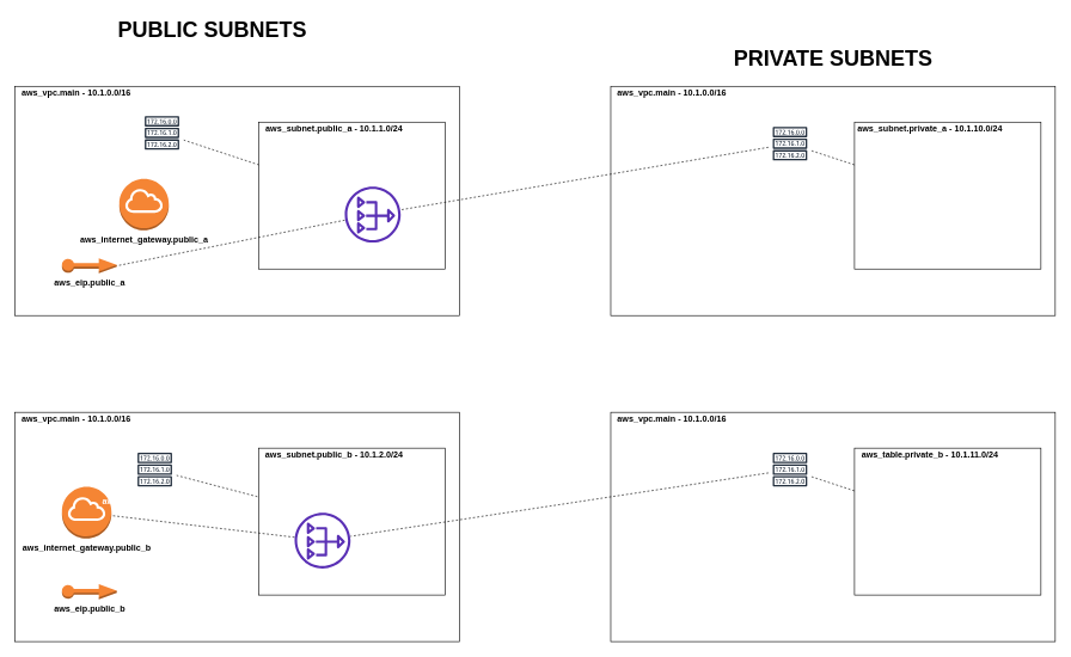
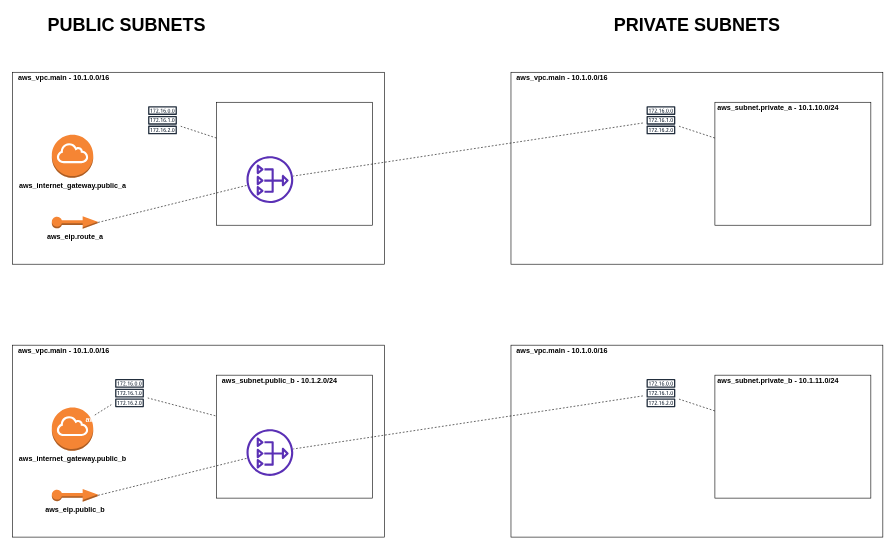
- <mxCell id="30" value="&lt;b style=&quot;font-size: 30px&quot;&gt;PUBLIC SUBNETS&lt;/b&gt;" style="text;html=1;align=center;verticalAlign=middle;resizable=0;points=[];autosize=1;fontSize=30;" vertex="1" parent="1"><mxGeometry x="155" y="20" width="280" height="40" as="geometry" /></mxCell>
+ <mxCell id="30" value="&lt;b style=&quot;font-size: 30px&quot;&gt;PUBLIC SUBNETS&lt;/b&gt;" style="text;html=1;align=center;verticalAlign=middle;resizable=0;points=[];autosize=1;fontSize=30;" vertex="1" parent="1"><mxGeometry x="70" y="20" width="280" height="40" as="geometry" /></mxCell>
- <mxCell id="31" value="&lt;b style=&quot;font-size: 30px&quot;&gt;PRIVATE SUBNETS&lt;/b&gt;" style="text;html=1;align=center;verticalAlign=middle;resizable=0;points=[];autosize=1;fontSize=30;" vertex="1" parent="1"><mxGeometry x="1016" y="60" width="290" height="40" as="geometry" /></mxCell>
+ <mxCell id="31" value="&lt;b style=&quot;font-size: 30px&quot;&gt;PRIVATE SUBNETS&lt;/b&gt;" style="text;html=1;align=center;verticalAlign=middle;resizable=0;points=[];autosize=1;fontSize=30;" vertex="1" parent="1"><mxGeometry x="1016" y="20" width="290" height="40" as="geometry" /></mxCell>
- <mxCell id="10" value="aws_subnet.public_a - 10.1.1.0/24" style="text;html=1;align=center;verticalAlign=middle;resizable=0;points=[];autosize=1;fontStyle=1" parent="1" vertex="1"><mxGeometry x="360" y="170" width="210" height="20" as="geometry" /></mxCell>
- <mxCell id="9" value="&lt;font color=&quot;#ffffff&quot;&gt;&lt;b&gt;aws_route_table.public_a&lt;/b&gt;&lt;/font&gt;" style="outlineConnect=0;fontColor=#232F3E;gradientColor=none;strokeColor=#232F3E;fillColor=#ffffff;dashed=0;verticalLabelPosition=bottom;verticalAlign=top;align=center;html=1;fontSize=12;fontStyle=0;aspect=fixed;shape=mxgraph.aws4.resourceIcon;resIcon=mxgraph.aws4.route_table;" parent="1" vertex="1"><mxGeometry x="195" y="155" width="60" height="60" as="geometry" /></mxCell>
+ <mxCell id="9" value="&lt;font color=&quot;#ffffff&quot;&gt;&lt;b&gt;aws_route_table.public_a&lt;/b&gt;&lt;/font&gt;" style="outlineConnect=0;fontColor=#232F3E;gradientColor=none;strokeColor=#232F3E;fillColor=#ffffff;dashed=0;verticalLabelPosition=bottom;verticalAlign=top;align=center;html=1;fontSize=12;fontStyle=0;aspect=fixed;shape=mxgraph.aws4.resourceIcon;resIcon=mxgraph.aws4.route_table;" parent="1" vertex="1"><mxGeometry x="240" y="170" width="60" height="60" as="geometry" /></mxCell>
- <mxCell id="4" value="&lt;b&gt;aws_internet_gateway.public_a&lt;/b&gt;" style="outlineConnect=0;dashed=0;verticalLabelPosition=bottom;verticalAlign=top;align=center;html=1;shape=mxgraph.aws3.internet_gateway;fillColor=#F58534;gradientColor=none;" parent="1" vertex="1"><mxGeometry x="165.5" y="249" width="69" height="72" as="geometry" /></mxCell>
+ <mxCell id="4" value="&lt;b&gt;aws_internet_gateway.public_a&lt;/b&gt;" style="outlineConnect=0;dashed=0;verticalLabelPosition=bottom;verticalAlign=top;align=center;html=1;shape=mxgraph.aws3.internet_gateway;fillColor=#F58534;gradientColor=none;" parent="1" vertex="1"><mxGeometry x="85.5" y="224" width="69" height="72" as="geometry" /></mxCell>
- <mxCell id="6" value="&lt;font color=&quot;#ffffff&quot;&gt;&lt;b&gt;aws_nat_gateway.public_a&lt;/b&gt;&lt;/font&gt;" style="outlineConnect=0;fontColor=#232F3E;gradientColor=none;fillColor=#5A30B5;strokeColor=none;dashed=0;verticalLabelPosition=bottom;verticalAlign=top;align=center;html=1;fontSize=12;fontStyle=0;aspect=fixed;pointerEvents=1;shape=mxgraph.aws4.nat_gateway;" parent="1" vertex="1"><mxGeometry x="480" y="260" width="78" height="78" as="geometry" /></mxCell>
+ <mxCell id="6" value="&lt;font color=&quot;#ffffff&quot;&gt;&lt;b&gt;aws_nat_gateway.public_a&lt;/b&gt;&lt;/font&gt;" style="outlineConnect=0;fontColor=#232F3E;gradientColor=none;fillColor=#5A30B5;strokeColor=none;dashed=0;verticalLabelPosition=bottom;verticalAlign=top;align=center;html=1;fontSize=12;fontStyle=0;aspect=fixed;pointerEvents=1;shape=mxgraph.aws4.nat_gateway;" parent="1" vertex="1"><mxGeometry x="410" y="260" width="78" height="78" as="geometry" /></mxCell>
- <mxCell id="11" value="&lt;b&gt;aws_eip.public_a&lt;/b&gt;" style="outlineConnect=0;dashed=0;verticalLabelPosition=bottom;verticalAlign=top;align=center;html=1;shape=mxgraph.aws3.elastic_ip;fillColor=#F58534;gradientColor=none;" parent="1" vertex="1"><mxGeometry x="85.5" y="360" width="76.5" height="21" as="geometry" /></mxCell>
+ <mxCell id="11" value="&lt;b&gt;aws_eip.route_a&lt;/b&gt;" style="outlineConnect=0;dashed=0;verticalLabelPosition=bottom;verticalAlign=top;align=center;html=1;shape=mxgraph.aws3.elastic_ip;fillColor=#F58534;gradientColor=none;" parent="1" vertex="1"><mxGeometry x="85.5" y="360" width="76.5" height="21" as="geometry" /></mxCell>
- <mxCell id="38" value="aws_table.private_b - 10.1.11.0/24" style="text;html=1;align=center;verticalAlign=middle;resizable=0;points=[];autosize=1;fontStyle=1" vertex="1" parent="1"><mxGeometry x="1186" y="625" width="220" height="20" as="geometry" /></mxCell>
+ <mxCell id="38" value="aws_subnet.private_b - 10.1.11.0/24" style="text;html=1;align=center;verticalAlign=middle;resizable=0;points=[];autosize=1;fontStyle=1" vertex="1" parent="1"><mxGeometry x="1186" y="625" width="220" height="20" as="geometry" /></mxCell>
+ <mxCell id="18" style="rounded=0;orthogonalLoop=1;jettySize=auto;html=1;startArrow=none;startFill=0;dashed=1;endArrow=none;endFill=0;" edge="1" parent="1" source="20" target="14"><mxGeometry relative="1" as="geometry" /></mxCell>
- <mxCell id="15" style="rounded=0;orthogonalLoop=1;jettySize=auto;html=1;endArrow=none;endFill=0;dashed=1;" edge="1" parent="1" source="16" target="14"><mxGeometry relative="1" as="geometry" /></mxCell>
+ <mxCell id="15" style="rounded=0;orthogonalLoop=1;jettySize=auto;html=1;entryX=1;entryY=0.5;entryDx=0;entryDy=0;entryPerimeter=0;endArrow=none;endFill=0;dashed=1;" edge="1" parent="1" source="16" target="22"><mxGeometry relative="1" as="geometry" /></mxCell>
